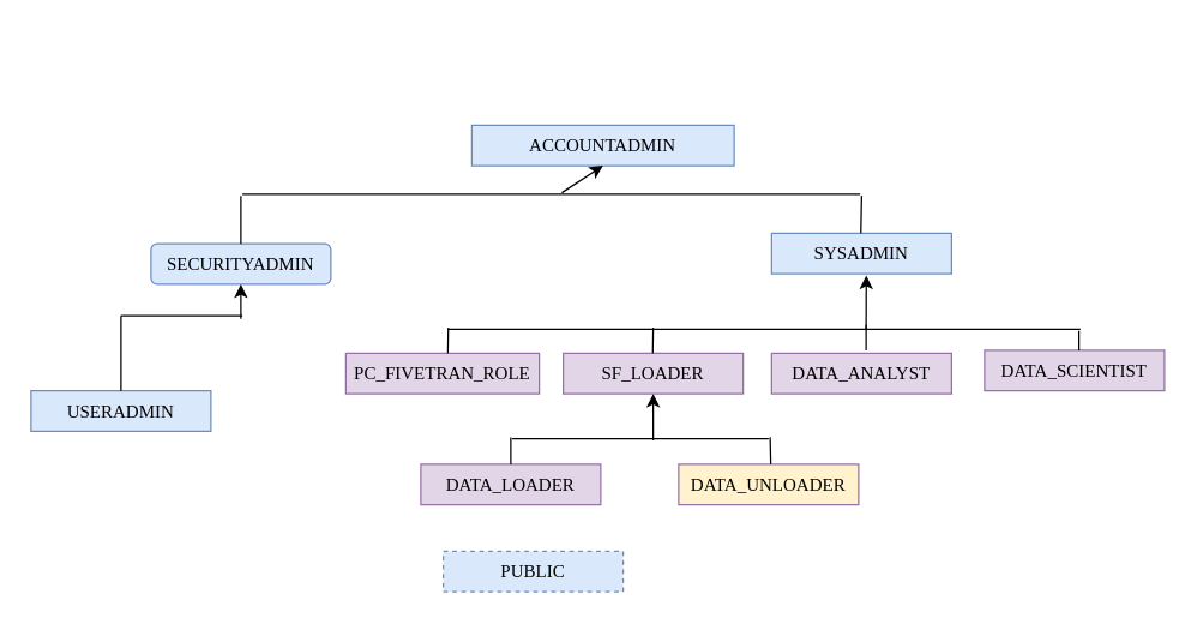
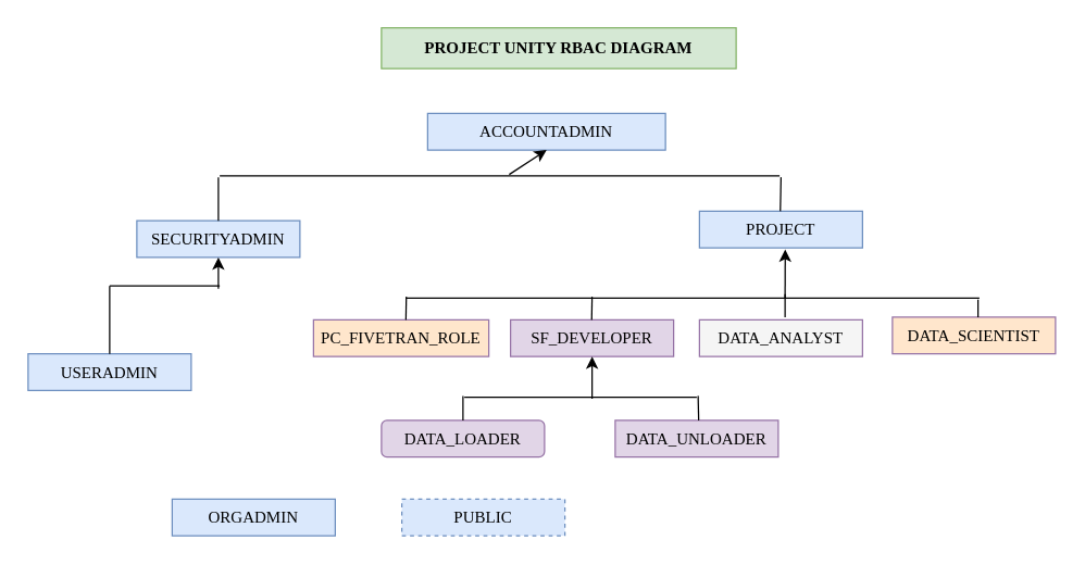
+ <mxCell id="2" value="PROJECT UNITY RBAC DIAGRAM" style="text;html=1;strokeColor=#82b366;fillColor=#d5e8d4;align=center;verticalAlign=middle;whiteSpace=wrap;rounded=0;fontStyle=1;fontFamily=Times New Roman;" parent="1" vertex="1"><mxGeometry x="280" y="20" width="261" height="30" as="geometry" /></mxCell>
- <mxCell id="7" value="SYSADMIN" style="rounded=0;whiteSpace=wrap;html=1;fontFamily=Times New Roman;fillColor=#dae8fc;strokeColor=#6c8ebf;" parent="1" vertex="1"><mxGeometry x="514" y="155" width="120" height="27" as="geometry" /></mxCell>
+ <mxCell id="7" value="PROJECT" style="rounded=0;whiteSpace=wrap;html=1;fontFamily=Times New Roman;fillColor=#dae8fc;strokeColor=#6c8ebf;" parent="1" vertex="1"><mxGeometry x="514" y="155" width="120" height="27" as="geometry" /></mxCell>
- <mxCell id="3" value="SECURITYADMIN" style="whiteSpace=wrap;html=1;fontFamily=Times New Roman;fillColor=#dae8fc;strokeColor=#6c8ebf;rounded=1;" parent="1" vertex="1"><mxGeometry x="100" y="162" width="120" height="27" as="geometry" /></mxCell>
+ <mxCell id="3" value="SECURITYADMIN" style="rounded=0;whiteSpace=wrap;html=1;fontFamily=Times New Roman;fillColor=#dae8fc;strokeColor=#6c8ebf;" parent="1" vertex="1"><mxGeometry x="100" y="162" width="120" height="27" as="geometry" /></mxCell>
- <mxCell id="13" value="DATA_SCIENTIST" style="rounded=0;whiteSpace=wrap;html=1;fontFamily=Times New Roman;fillColor=#e1d5e7;strokeColor=#9673a6;" parent="1" vertex="1"><mxGeometry x="656" y="233" width="120" height="27" as="geometry" /></mxCell>
+ <mxCell id="13" value="DATA_SCIENTIST" style="rounded=0;whiteSpace=wrap;html=1;fontFamily=Times New Roman;fillColor=#ffe6cc;strokeColor=#9673a6;" parent="1" vertex="1"><mxGeometry x="656" y="233" width="120" height="27" as="geometry" /></mxCell>
- <mxCell id="30" value="PC_FIVETRAN_ROLE" style="rounded=0;whiteSpace=wrap;html=1;fontFamily=Times New Roman;fillColor=#e1d5e7;strokeColor=#9673a6;" vertex="1" parent="1"><mxGeometry x="230" y="235" width="129" height="27" as="geometry" /></mxCell>
+ <mxCell id="30" value="PC_FIVETRAN_ROLE" style="rounded=0;whiteSpace=wrap;html=1;fontFamily=Times New Roman;fillColor=#ffe6cc;strokeColor=#9673a6;" vertex="1" parent="1"><mxGeometry x="230" y="235" width="129" height="27" as="geometry" /></mxCell>
- <mxCell id="5" value="DATA_ANALYST" style="rounded=0;whiteSpace=wrap;html=1;fontFamily=Times New Roman;fillColor=#e1d5e7;strokeColor=#9673a6;" parent="1" vertex="1"><mxGeometry x="514" y="235" width="120" height="27" as="geometry" /></mxCell>
+ <mxCell id="5" value="DATA_ANALYST" style="rounded=0;whiteSpace=wrap;html=1;fontFamily=Times New Roman;fillColor=#f5f5f5;strokeColor=#9673a6;" parent="1" vertex="1"><mxGeometry x="514" y="235" width="120" height="27" as="geometry" /></mxCell>
- <mxCell id="6" value="SF_LOADER" style="rounded=0;whiteSpace=wrap;html=1;fontFamily=Times New Roman;fillColor=#e1d5e7;strokeColor=#9673a6;" parent="1" vertex="1"><mxGeometry x="375" y="235" width="120" height="27" as="geometry" /></mxCell>
+ <mxCell id="6" value="SF_DEVELOPER" style="rounded=0;whiteSpace=wrap;html=1;fontFamily=Times New Roman;fillColor=#e1d5e7;strokeColor=#9673a6;" parent="1" vertex="1"><mxGeometry x="375" y="235" width="120" height="27" as="geometry" /></mxCell>
- <mxCell id="11" value="DATA_LOADER" style="rounded=0;whiteSpace=wrap;html=1;fontFamily=Times New Roman;fillColor=#e1d5e7;strokeColor=#9673a6;" parent="1" vertex="1"><mxGeometry x="280" y="309" width="120" height="27" as="geometry" /></mxCell>
+ <mxCell id="11" value="DATA_LOADER" style="whiteSpace=wrap;html=1;fontFamily=Times New Roman;fillColor=#e1d5e7;strokeColor=#9673a6;rounded=1;" parent="1" vertex="1"><mxGeometry x="280" y="309" width="120" height="27" as="geometry" /></mxCell>
- <mxCell id="12" value="DATA_UNLOADER" style="rounded=0;whiteSpace=wrap;html=1;fontFamily=Times New Roman;fillColor=#fff2cc;strokeColor=#9673a6;" parent="1" vertex="1"><mxGeometry x="452" y="309" width="120" height="27" as="geometry" /></mxCell>
+ <mxCell id="12" value="DATA_UNLOADER" style="rounded=0;whiteSpace=wrap;html=1;fontFamily=Times New Roman;fillColor=#e1d5e7;strokeColor=#9673a6;" parent="1" vertex="1"><mxGeometry x="452" y="309" width="120" height="27" as="geometry" /></mxCell>
+ <mxCell id="9" value="ORGADMIN" style="rounded=0;whiteSpace=wrap;html=1;fontFamily=Times New Roman;fillColor=#dae8fc;strokeColor=#6c8ebf;" parent="1" vertex="1"><mxGeometry x="126" y="367" width="120" height="27" as="geometry" /></mxCell>
